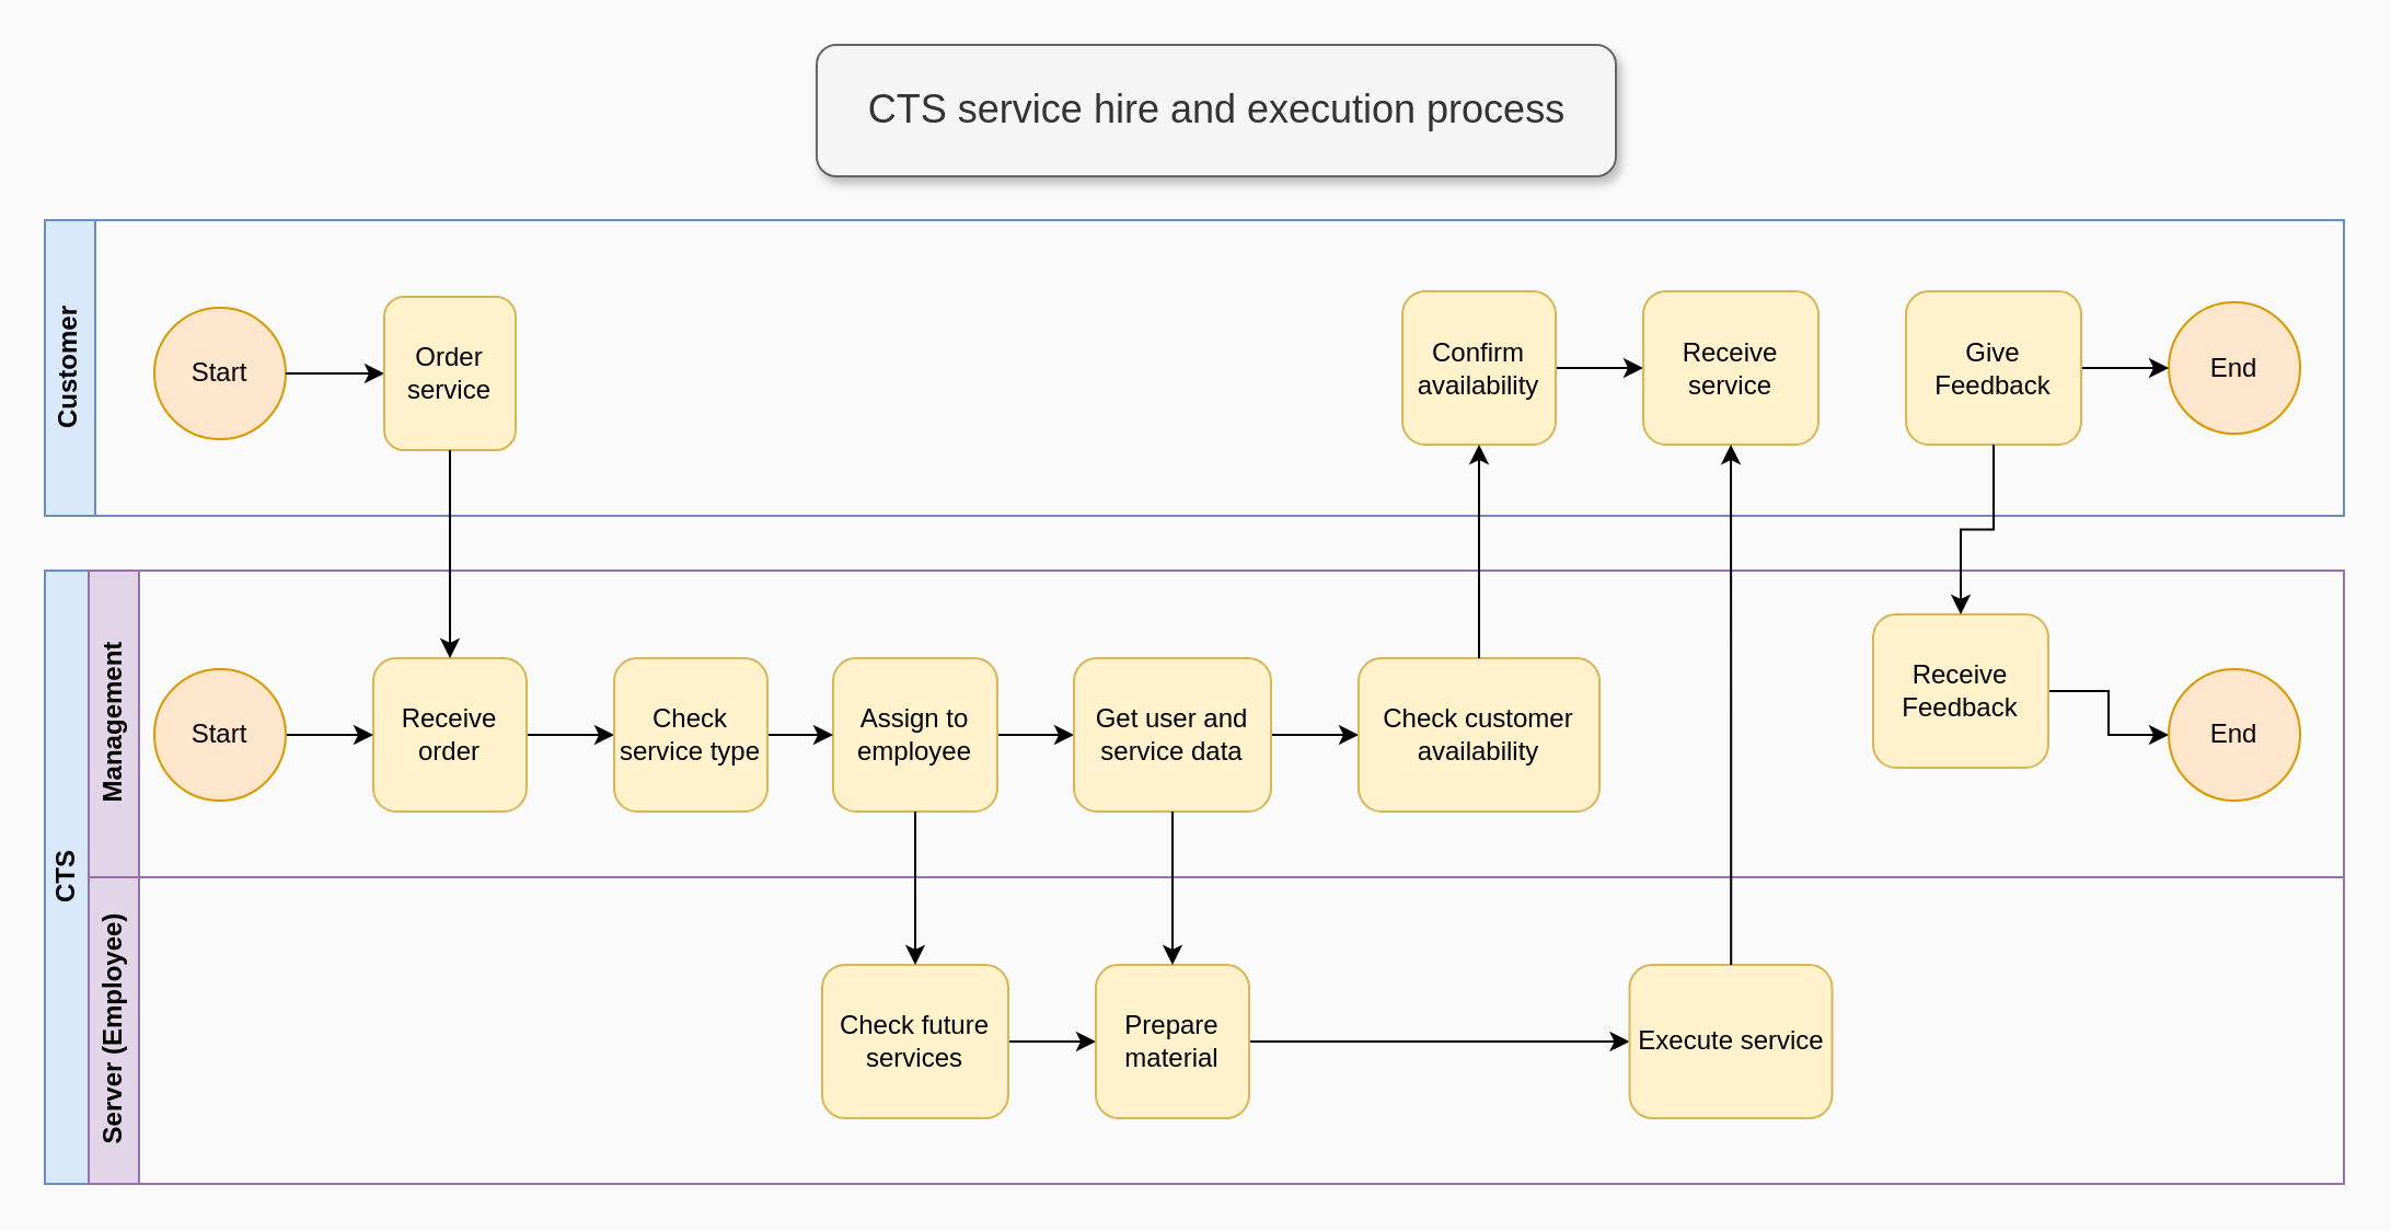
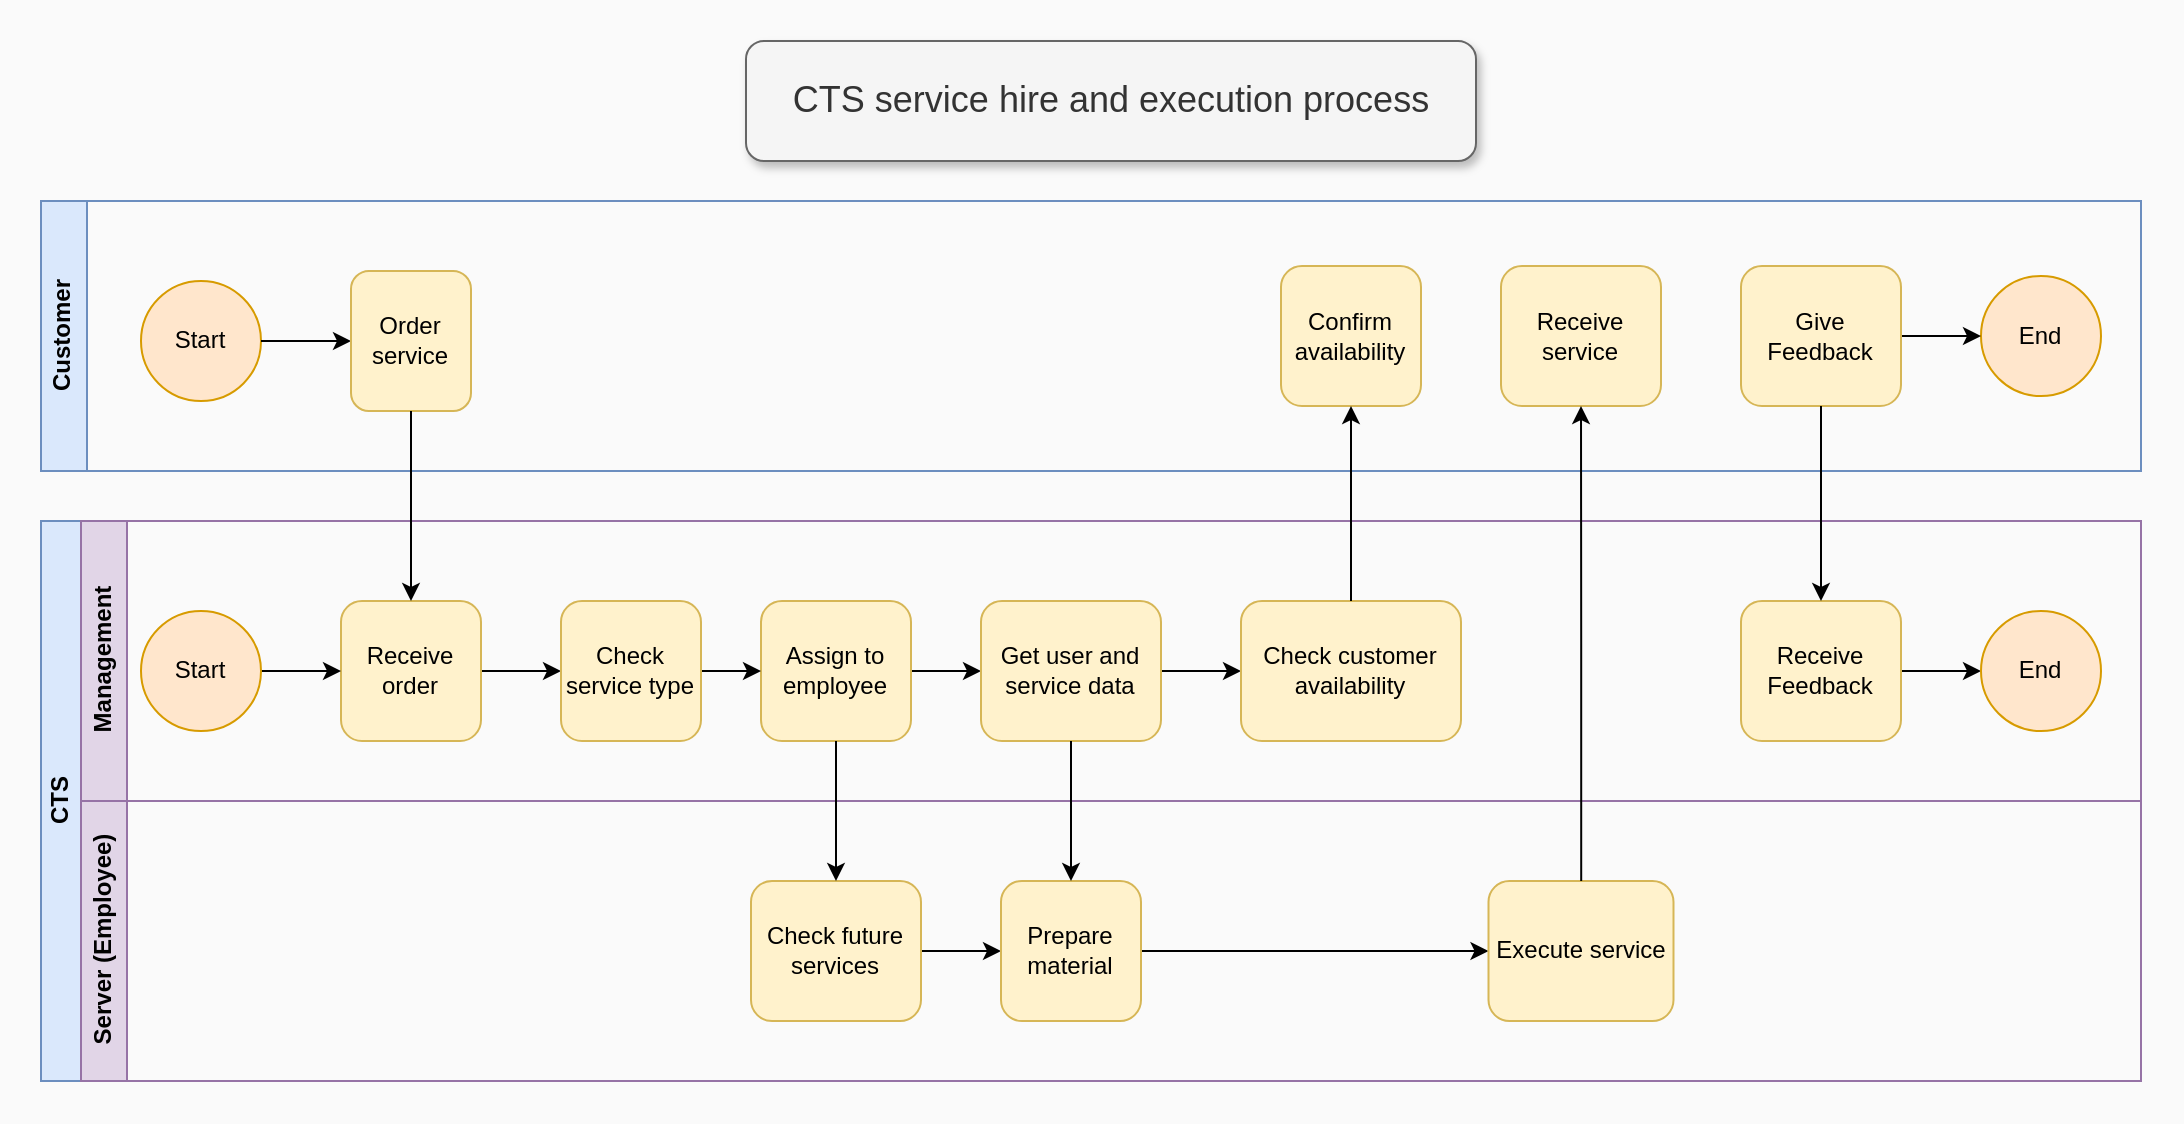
- <mxCell id="4" value="" style="edgeStyle=orthogonalEdgeStyle;rounded=0;orthogonalLoop=1;jettySize=auto;html=1;fillColor=#fff2cc;strokeColor=#000000;" parent="2" source="5" target="6" edge="1"><mxGeometry relative="1" as="geometry" /></mxCell>
- <mxCell id="26" value="Receive Feedback" style="whiteSpace=wrap;html=1;rounded=1;fillColor=#fff2cc;strokeColor=#d6b656;" parent="13" vertex="1"><mxGeometry x="815" y="20" width="80" height="70" as="geometry" /></mxCell>
+ <mxCell id="26" value="Receive Feedback" style="whiteSpace=wrap;html=1;rounded=1;fillColor=#fff2cc;strokeColor=#d6b656;" parent="13" vertex="1"><mxGeometry x="830" y="40" width="80" height="70" as="geometry" /></mxCell>
